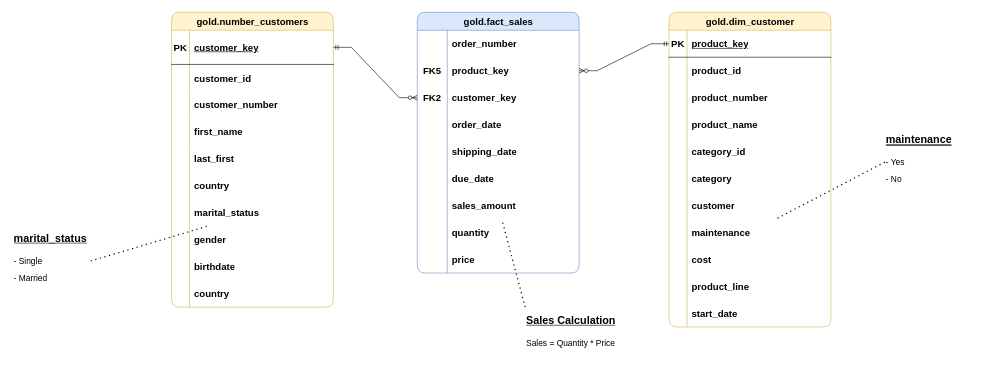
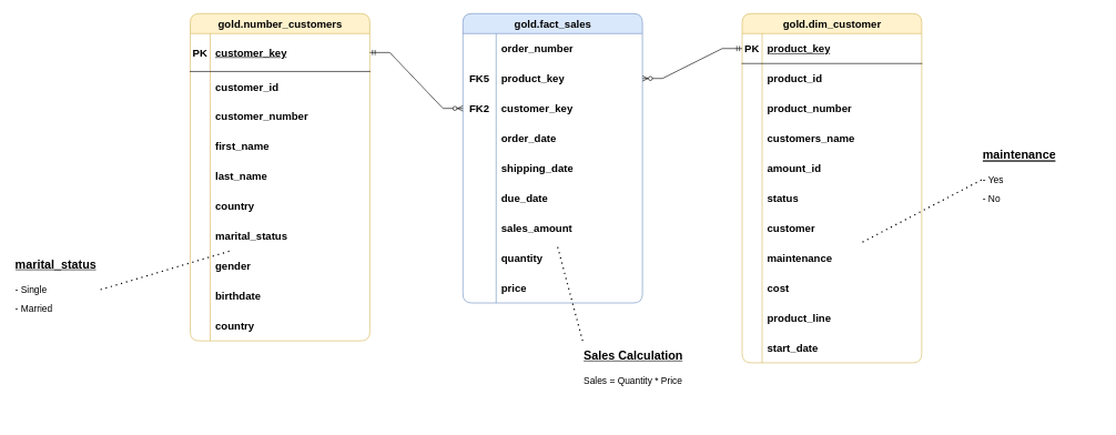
- <mxCell id="45" value="product_name" style="shape=partialRectangle;connectable=0;fillColor=none;top=0;left=0;bottom=0;right=0;align=left;spacingLeft=6;overflow=hidden;whiteSpace=wrap;html=1;fontSize=16;fontStyle=1" vertex="1" parent="43"><mxGeometry x="30" width="240" height="45" as="geometry"><mxRectangle width="240" height="45" as="alternateBounds" /></mxGeometry></mxCell>
+ <mxCell id="45" value="customers_name" style="shape=partialRectangle;connectable=0;fillColor=none;top=0;left=0;bottom=0;right=0;align=left;spacingLeft=6;overflow=hidden;whiteSpace=wrap;html=1;fontSize=16;fontStyle=1" vertex="1" parent="43"><mxGeometry x="30" width="240" height="45" as="geometry"><mxRectangle width="240" height="45" as="alternateBounds" /></mxGeometry></mxCell>
- <mxCell id="48" value="category_id" style="shape=partialRectangle;connectable=0;fillColor=none;top=0;left=0;bottom=0;right=0;align=left;spacingLeft=6;overflow=hidden;whiteSpace=wrap;html=1;fontSize=16;fontStyle=1" vertex="1" parent="46"><mxGeometry x="30" width="240" height="45" as="geometry"><mxRectangle width="240" height="45" as="alternateBounds" /></mxGeometry></mxCell>
+ <mxCell id="48" value="amount_id" style="shape=partialRectangle;connectable=0;fillColor=none;top=0;left=0;bottom=0;right=0;align=left;spacingLeft=6;overflow=hidden;whiteSpace=wrap;html=1;fontSize=16;fontStyle=1" vertex="1" parent="46"><mxGeometry x="30" width="240" height="45" as="geometry"><mxRectangle width="240" height="45" as="alternateBounds" /></mxGeometry></mxCell>
- <mxCell id="17" value="last_first" style="shape=partialRectangle;connectable=0;fillColor=none;top=0;left=0;bottom=0;right=0;align=left;spacingLeft=6;overflow=hidden;whiteSpace=wrap;html=1;fontSize=16;fontStyle=1" vertex="1" parent="15"><mxGeometry x="30" width="240" height="45" as="geometry"><mxRectangle width="240" height="45" as="alternateBounds" /></mxGeometry></mxCell>
+ <mxCell id="17" value="last_name" style="shape=partialRectangle;connectable=0;fillColor=none;top=0;left=0;bottom=0;right=0;align=left;spacingLeft=6;overflow=hidden;whiteSpace=wrap;html=1;fontSize=16;fontStyle=1" vertex="1" parent="15"><mxGeometry x="30" width="240" height="45" as="geometry"><mxRectangle width="240" height="45" as="alternateBounds" /></mxGeometry></mxCell>
- <mxCell id="51" value="category" style="shape=partialRectangle;connectable=0;fillColor=none;top=0;left=0;bottom=0;right=0;align=left;spacingLeft=6;overflow=hidden;whiteSpace=wrap;html=1;fontSize=16;fontStyle=1" vertex="1" parent="49"><mxGeometry x="30" width="240" height="45" as="geometry"><mxRectangle width="240" height="45" as="alternateBounds" /></mxGeometry></mxCell>
+ <mxCell id="51" value="status" style="shape=partialRectangle;connectable=0;fillColor=none;top=0;left=0;bottom=0;right=0;align=left;spacingLeft=6;overflow=hidden;whiteSpace=wrap;html=1;fontSize=16;fontStyle=1" vertex="1" parent="49"><mxGeometry x="30" width="240" height="45" as="geometry"><mxRectangle width="240" height="45" as="alternateBounds" /></mxGeometry></mxCell>
